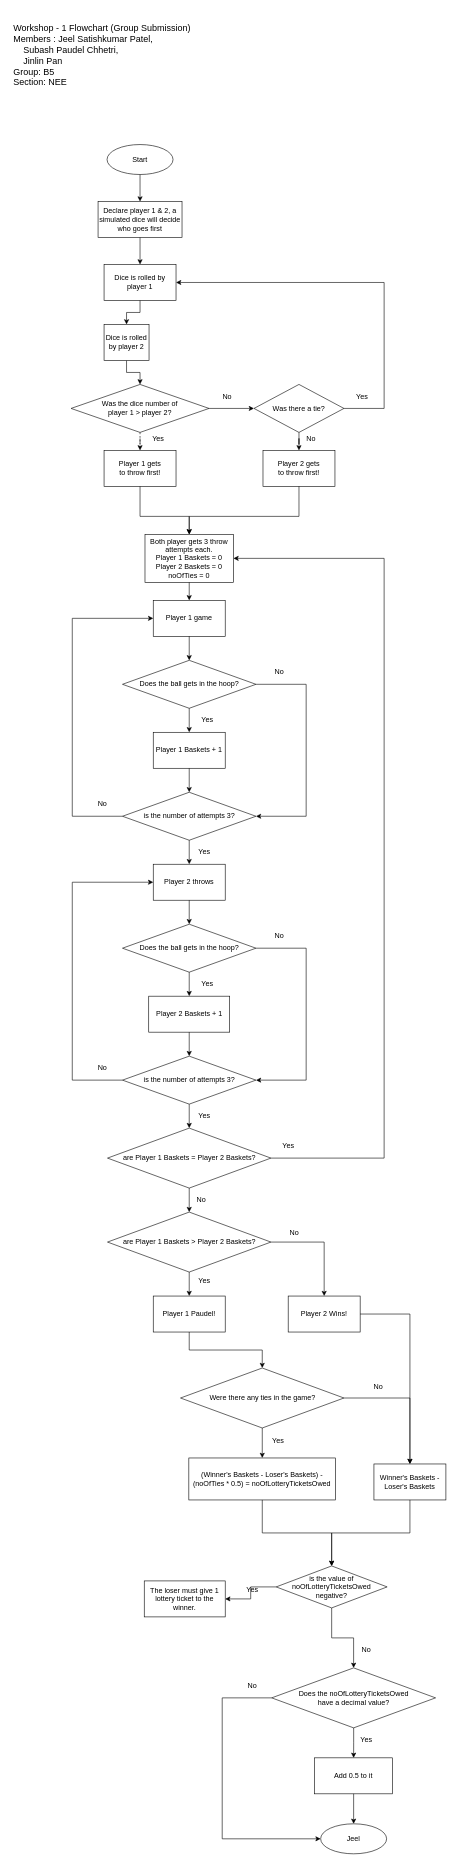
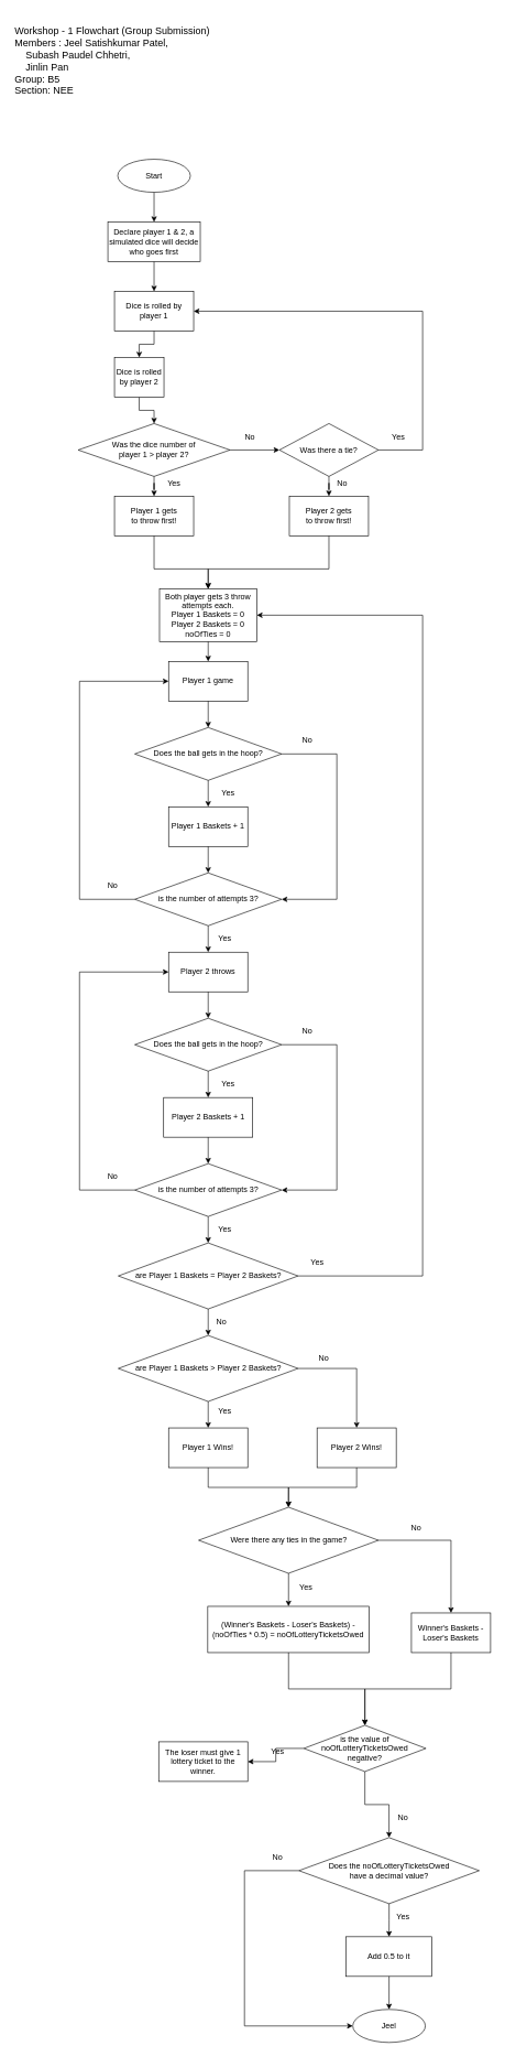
- <mxCell id="10" style="edgeStyle=orthogonalEdgeStyle;rounded=0;orthogonalLoop=1;jettySize=auto;html=1;entryX=0.5;entryY=0;entryDx=0;entryDy=0;dashed=1;" edge="1" parent="4" source="8" target="9"><mxGeometry relative="1" as="geometry" /></mxCell>
+ <mxCell id="10" style="edgeStyle=orthogonalEdgeStyle;rounded=0;orthogonalLoop=1;jettySize=auto;html=1;entryX=0.5;entryY=0;entryDx=0;entryDy=0;" edge="1" parent="4" source="8" target="9"><mxGeometry relative="1" as="geometry" /></mxCell>
- <mxCell id="65" value="Player 1 Paudel!" style="rounded=0;whiteSpace=wrap;html=1;" parent="4" vertex="1"><mxGeometry x="137" y="1920" width="120" height="60" as="geometry" /></mxCell>
+ <mxCell id="65" value="Player 1 Wins!" style="rounded=0;whiteSpace=wrap;html=1;" parent="4" vertex="1"><mxGeometry x="137" y="1920" width="120" height="60" as="geometry" /></mxCell>
- <mxCell id="72" style="edgeStyle=orthogonalEdgeStyle;rounded=0;orthogonalLoop=1;jettySize=auto;html=1;" edge="1" parent="4" source="63" target="69"><mxGeometry relative="1" as="geometry" /></mxCell>
+ <mxCell id="72" style="edgeStyle=orthogonalEdgeStyle;rounded=0;orthogonalLoop=1;jettySize=auto;html=1;entryX=0.5;entryY=0;entryDx=0;entryDy=0;" edge="1" parent="4" source="63" target="71"><mxGeometry relative="1" as="geometry" /></mxCell>
